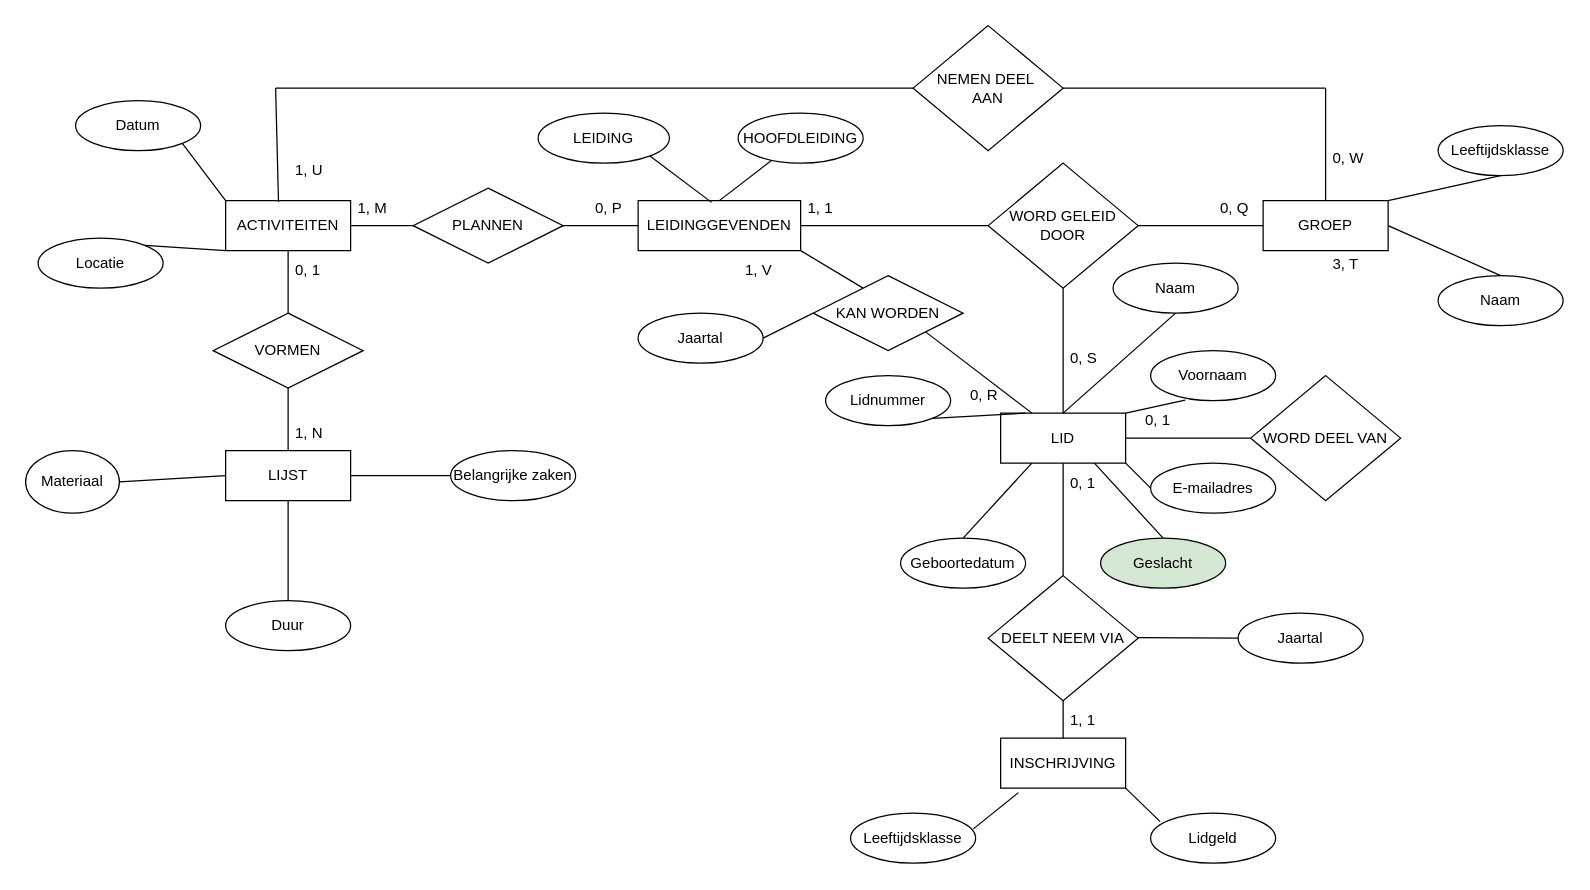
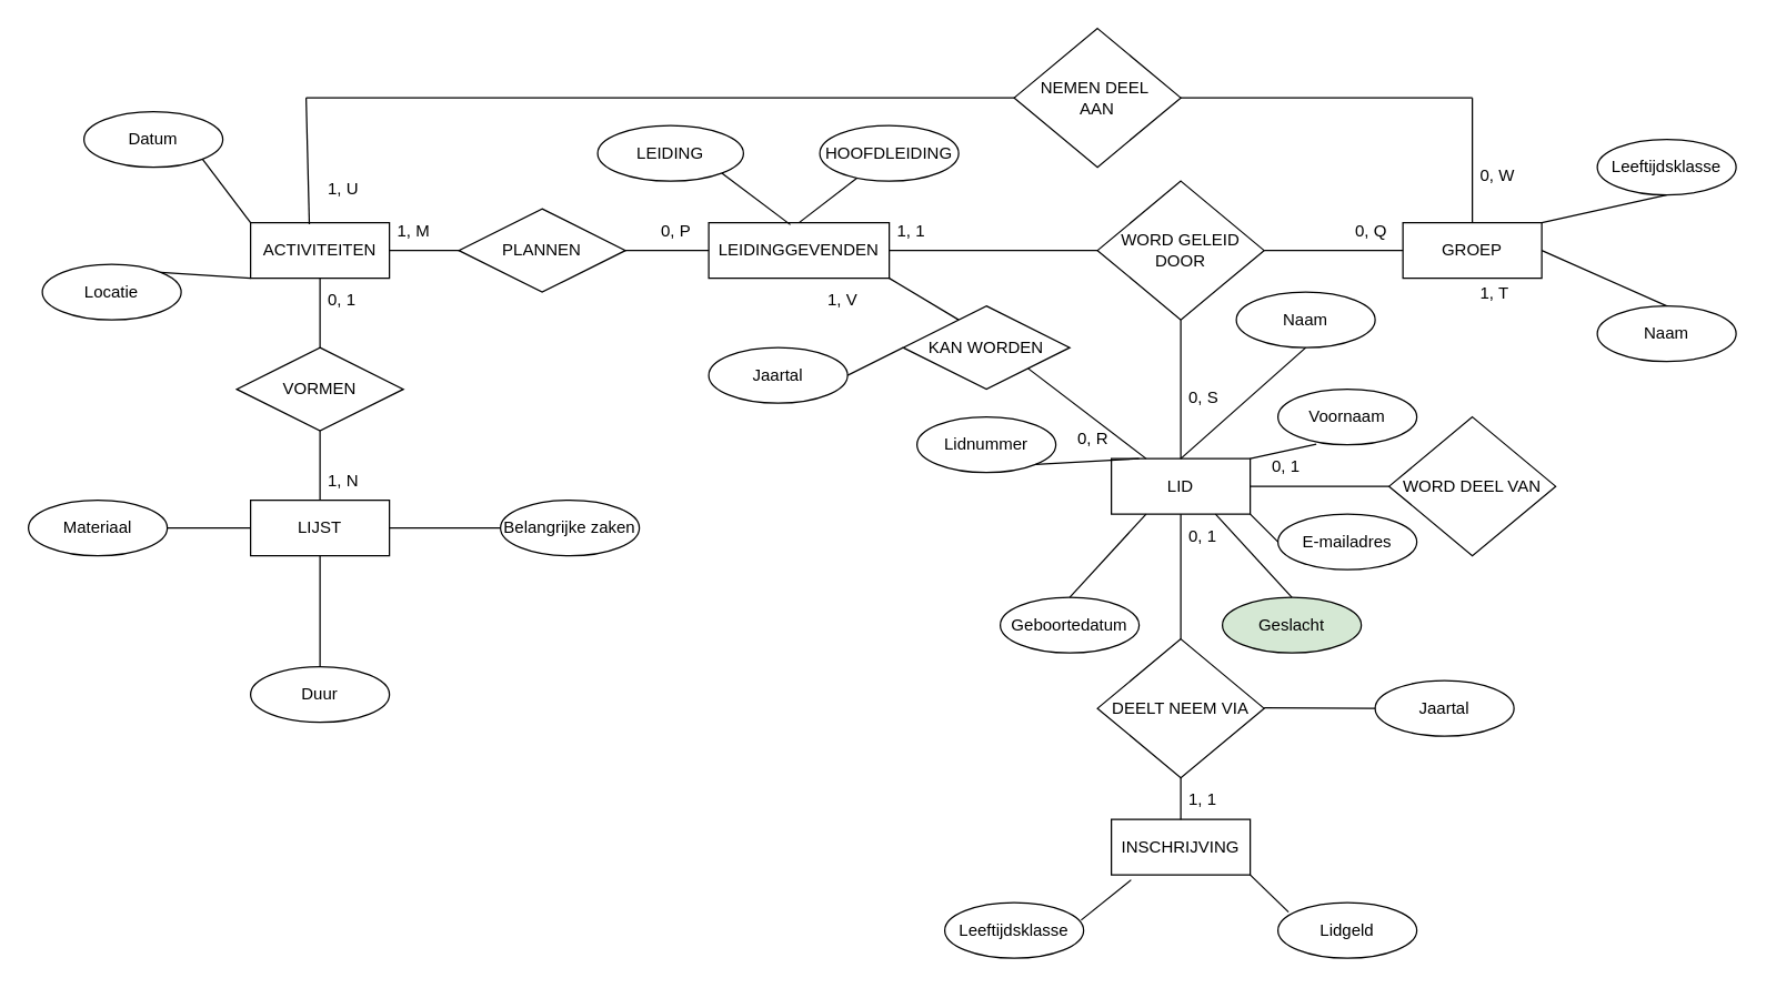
- <mxCell id="76" value="3, T" style="text;strokeColor=none;fillColor=none;align=left;verticalAlign=middle;spacingLeft=4;spacingRight=4;overflow=hidden;points=[[0,0.5],[1,0.5]];portConstraint=eastwest;rotatable=0;" vertex="1" parent="1"><mxGeometry x="1060" y="195" width="80" height="30" as="geometry" /></mxCell>
+ <mxCell id="76" value="1, T" style="text;strokeColor=none;fillColor=none;align=left;verticalAlign=middle;spacingLeft=4;spacingRight=4;overflow=hidden;points=[[0,0.5],[1,0.5]];portConstraint=eastwest;rotatable=0;" vertex="1" parent="1"><mxGeometry x="1060" y="195" width="80" height="30" as="geometry" /></mxCell>
- <mxCell id="60" value="Materiaal" style="ellipse;whiteSpace=wrap;html=1;align=center;" vertex="1" parent="1"><mxGeometry x="20" y="360" width="75" height="50" as="geometry" /></mxCell>
+ <mxCell id="60" value="Materiaal" style="ellipse;whiteSpace=wrap;html=1;align=center;" vertex="1" parent="1"><mxGeometry x="20" y="360" width="100" height="40" as="geometry" /></mxCell>
